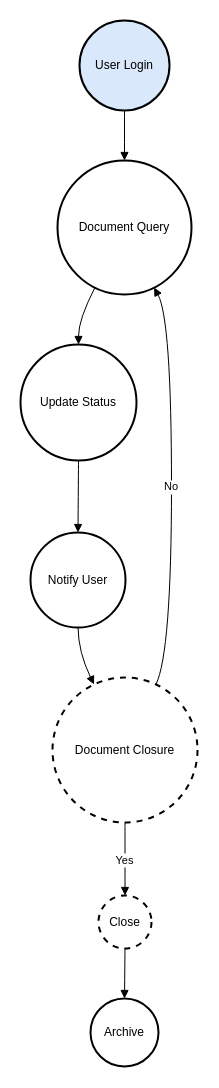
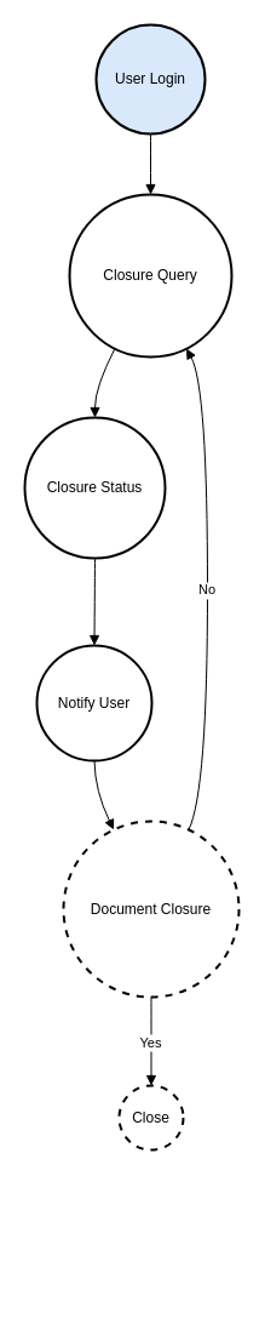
- <mxCell id="3" value="Document Query" style="ellipse;aspect=fixed;strokeWidth=2;whiteSpace=wrap;" vertex="1" parent="1"><mxGeometry x="57" y="160" width="134" height="134" as="geometry" /></mxCell>
+ <mxCell id="3" value="Closure Query" style="ellipse;aspect=fixed;strokeWidth=2;whiteSpace=wrap;" vertex="1" parent="1"><mxGeometry x="57" y="160" width="134" height="134" as="geometry" /></mxCell>
- <mxCell id="4" value="Update Status" style="ellipse;aspect=fixed;strokeWidth=2;whiteSpace=wrap;" vertex="1" parent="1"><mxGeometry x="20" y="344" width="116" height="116" as="geometry" /></mxCell>
+ <mxCell id="4" value="Closure Status" style="ellipse;aspect=fixed;strokeWidth=2;whiteSpace=wrap;" vertex="1" parent="1"><mxGeometry x="20" y="344" width="116" height="116" as="geometry" /></mxCell>
- <mxCell id="15" value="" style="curved=1;startArrow=none;endArrow=block;exitX=0.49;exitY=0.99;entryX=0.5;entryY=0;" edge="1" parent="1" source="7" target="8"><mxGeometry relative="1" as="geometry"><Array as="points" /></mxGeometry></mxCell>
- <mxCell id="8" value="Archive" style="ellipse;aspect=fixed;strokeWidth=2;whiteSpace=wrap;" vertex="1" parent="1"><mxGeometry x="90" y="998" width="68" height="68" as="geometry" /></mxCell>
